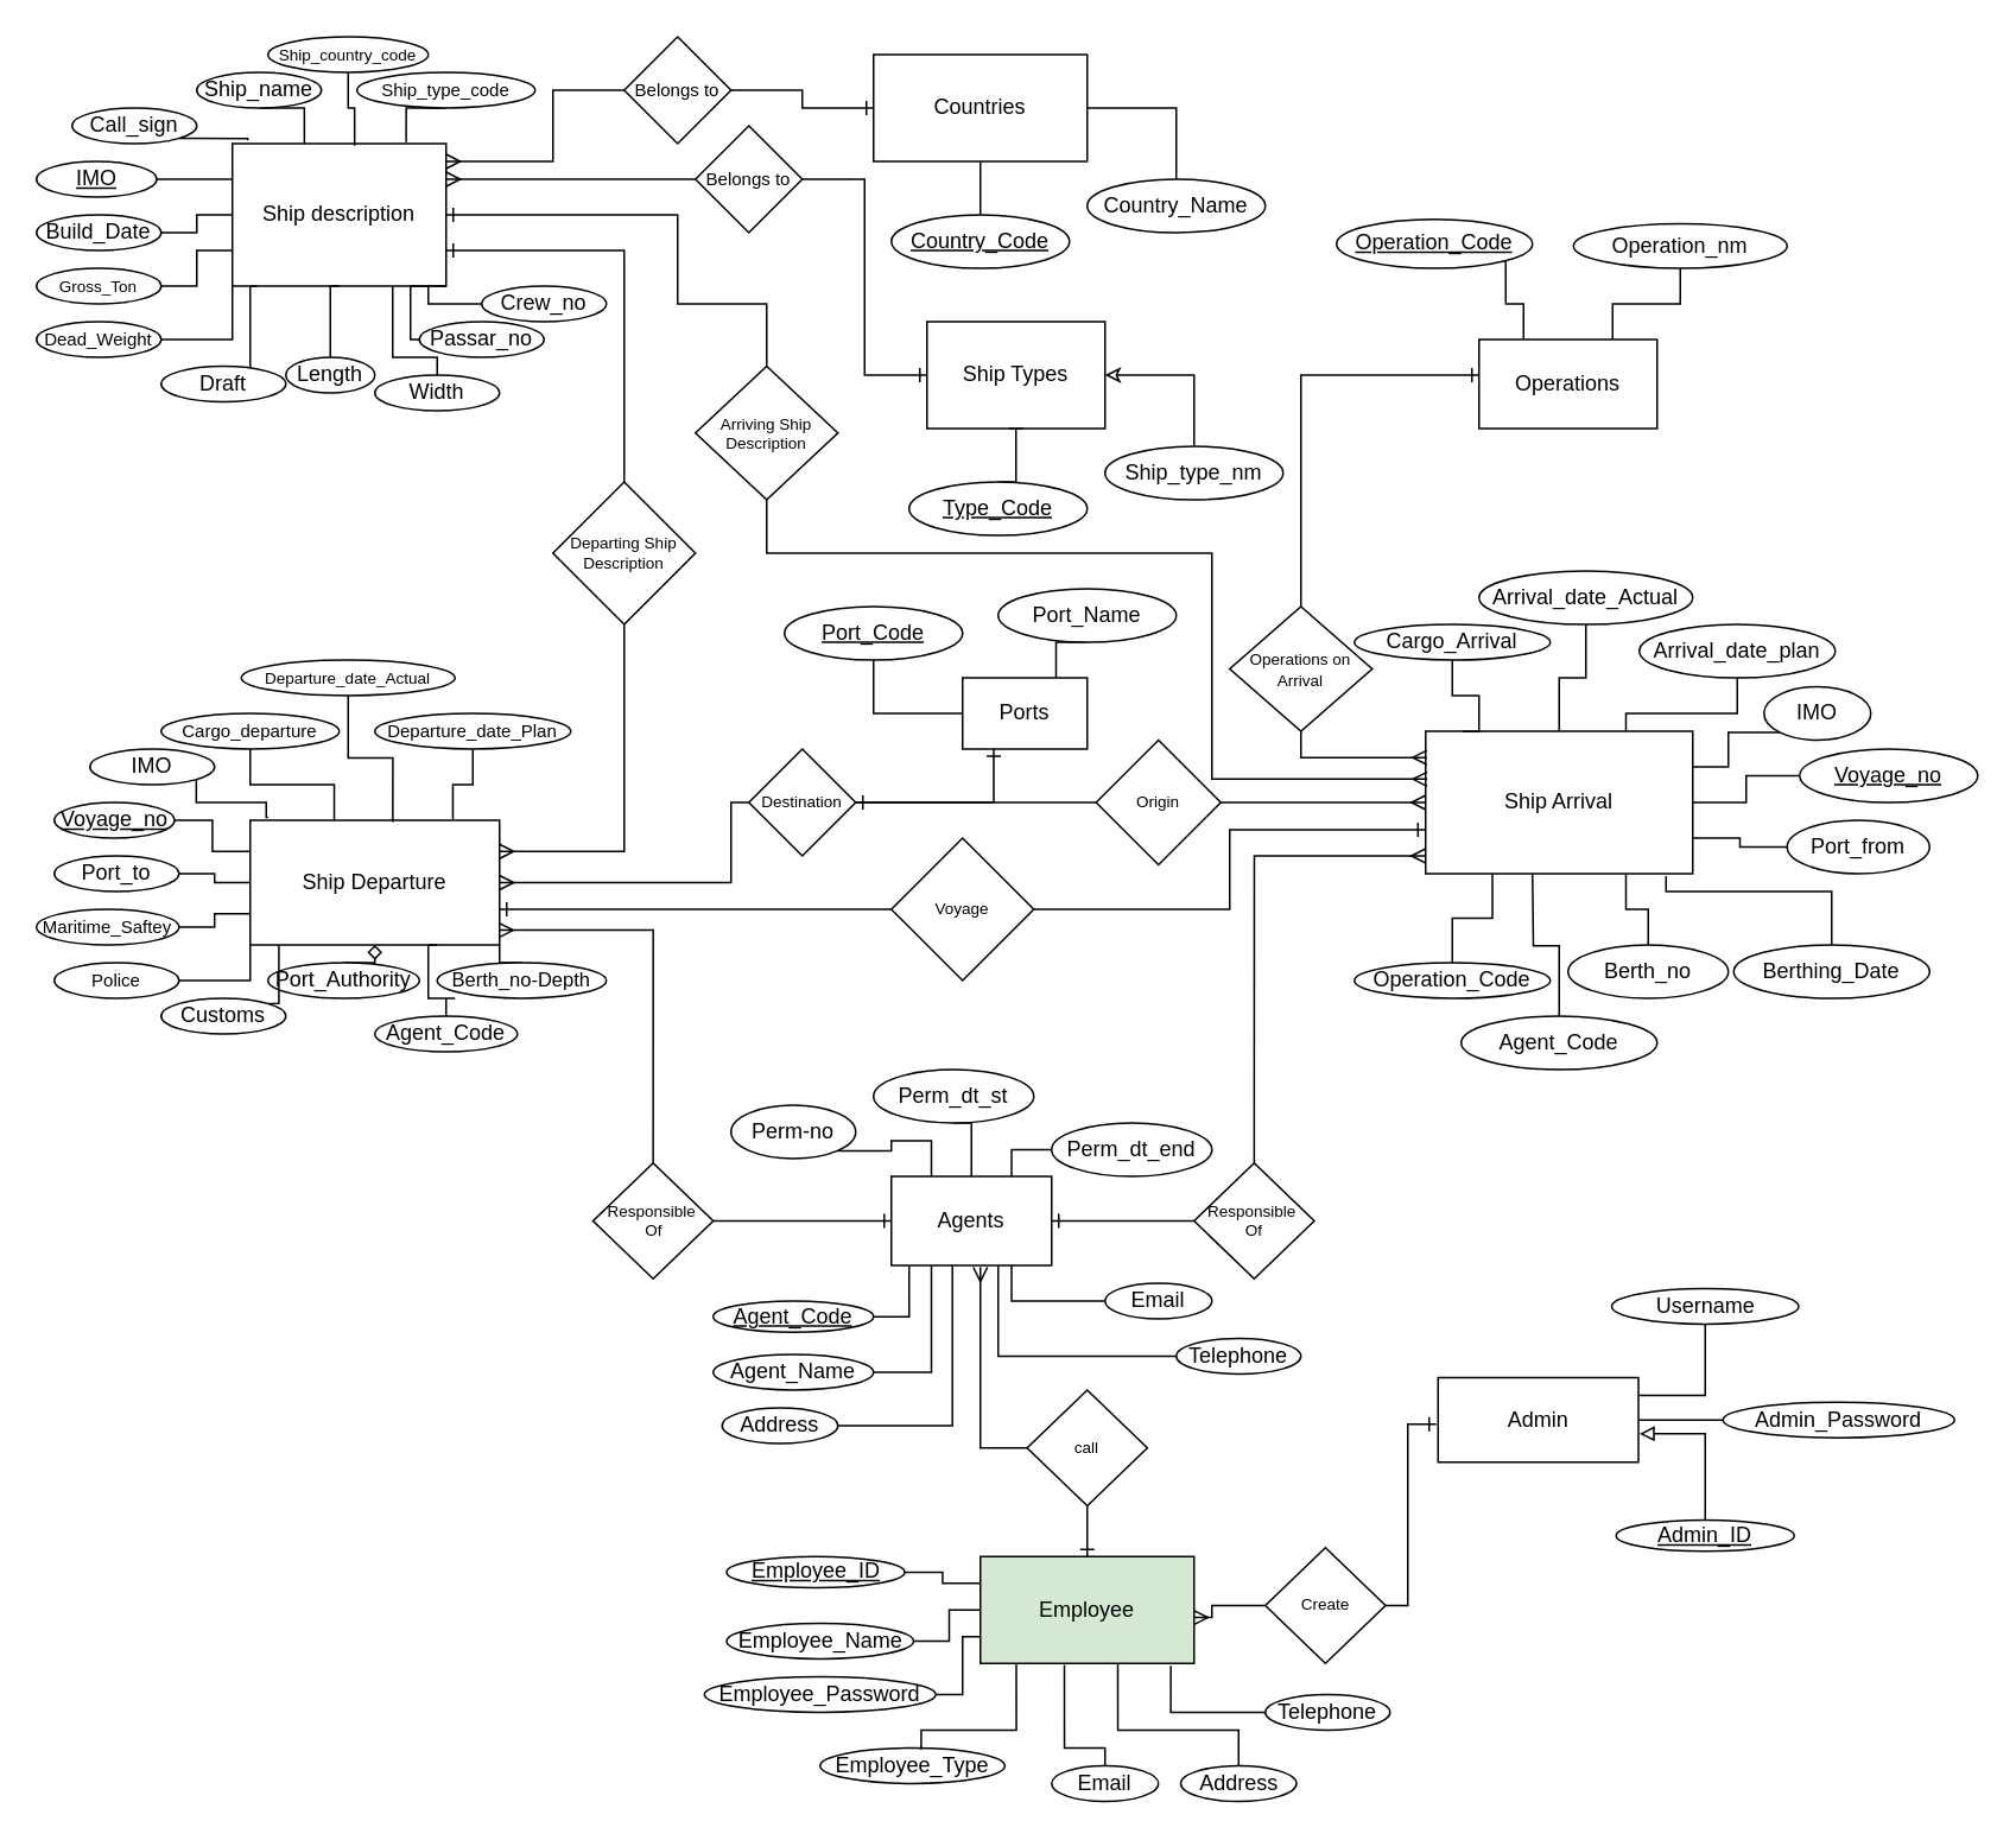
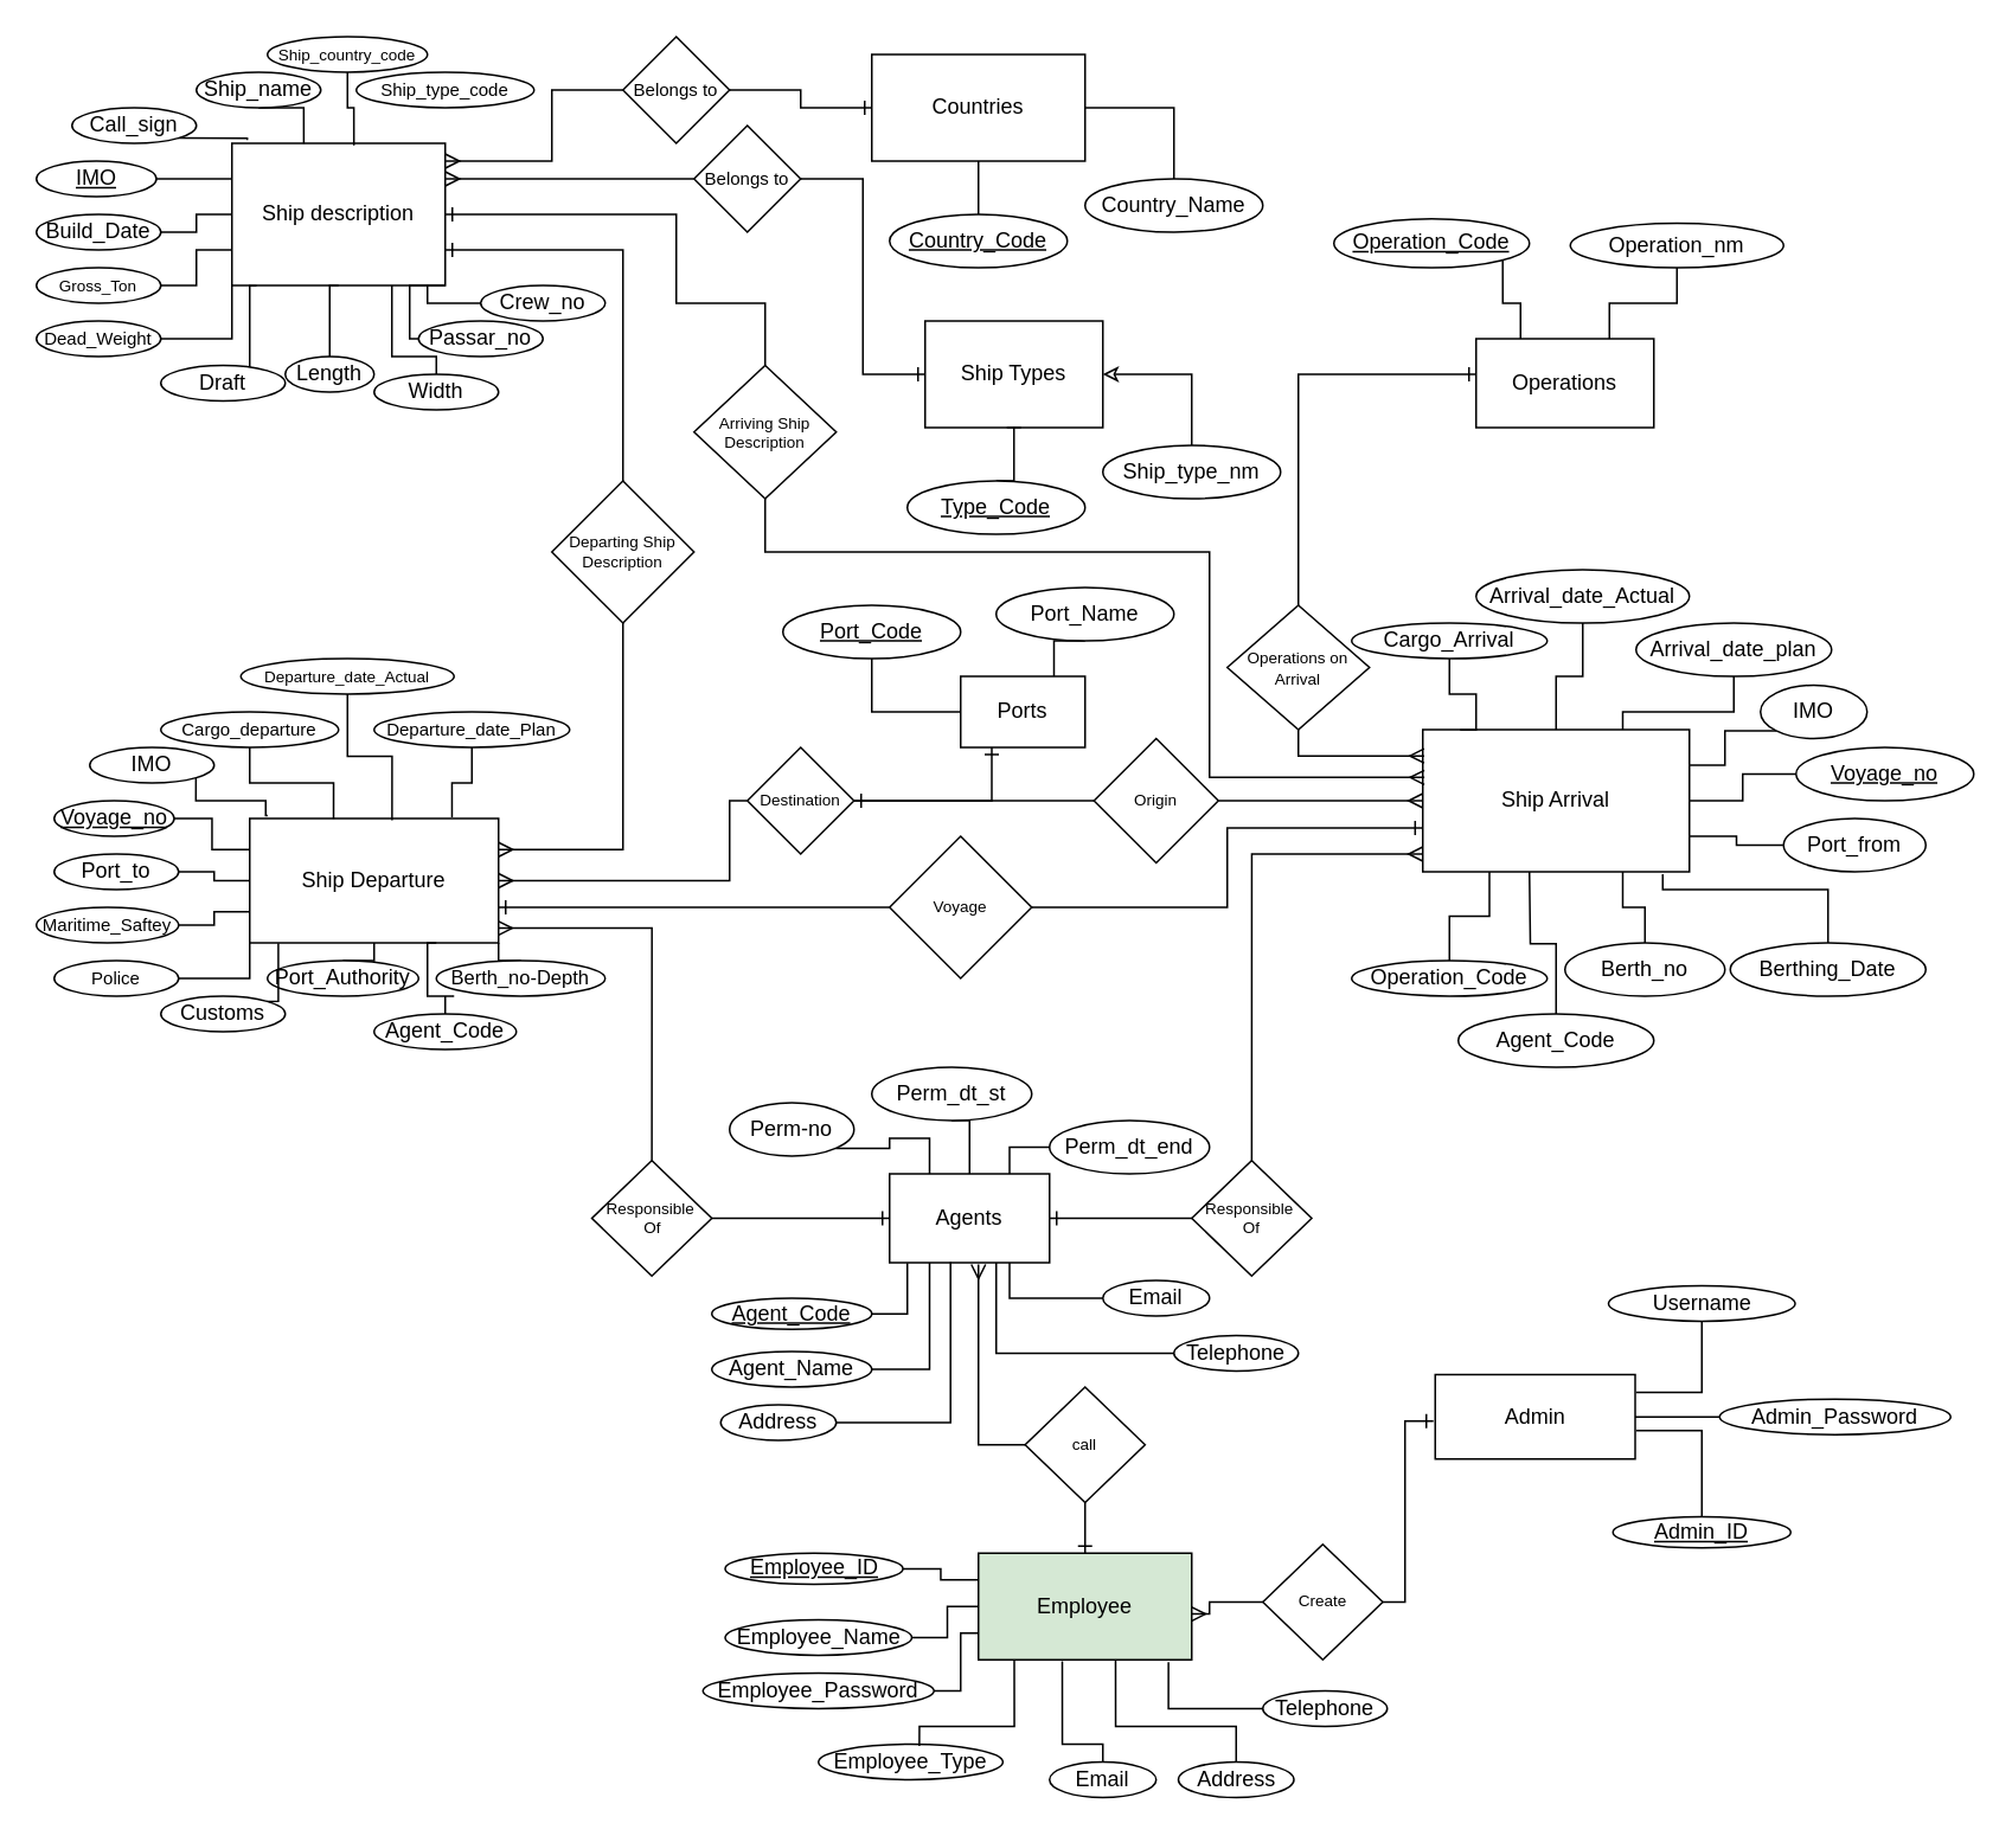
- <mxCell id="27" style="edgeStyle=orthogonalEdgeStyle;rounded=0;orthogonalLoop=1;jettySize=auto;html=1;exitX=0.5;exitY=1;exitDx=0;exitDy=0;entryX=0.813;entryY=-0.01;entryDx=0;entryDy=0;entryPerimeter=0;fontSize=10;strokeWidth=1;endArrow=none;endFill=0;labelBackgroundColor=none;fontColor=default;" parent="1" source="28" target="2" edge="1"><mxGeometry relative="1" as="geometry" /></mxCell>
- <mxCell id="30" style="edgeStyle=orthogonalEdgeStyle;rounded=0;orthogonalLoop=1;jettySize=auto;html=1;exitX=0.5;exitY=0;exitDx=0;exitDy=0;entryX=0.5;entryY=1;entryDx=0;entryDy=0;fontSize=10;strokeWidth=1;endArrow=diamond;endFill=0;labelBackgroundColor=none;fontColor=default;" parent="1" source="31" target="29" edge="1"><mxGeometry relative="1" as="geometry" /></mxCell>
+ <mxCell id="30" style="edgeStyle=orthogonalEdgeStyle;rounded=0;orthogonalLoop=1;jettySize=auto;html=1;exitX=0.5;exitY=0;exitDx=0;exitDy=0;entryX=0.5;entryY=1;entryDx=0;entryDy=0;fontSize=10;strokeWidth=1;endArrow=none;endFill=0;labelBackgroundColor=none;fontColor=default;" parent="1" source="31" target="29" edge="1"><mxGeometry relative="1" as="geometry" /></mxCell>
- <mxCell id="168" style="edgeStyle=orthogonalEdgeStyle;rounded=0;orthogonalLoop=1;jettySize=auto;html=1;fontSize=12;strokeWidth=1;endArrow=block;endFill=0;labelBackgroundColor=none;fontColor=default;entryX=1.005;entryY=0.664;entryDx=0;entryDy=0;exitX=0.5;exitY=0;exitDx=0;exitDy=0;entryPerimeter=0;" edge="1" parent="1" source="165" target="143"><mxGeometry relative="1" as="geometry"><mxPoint x="899.5" y="694.5" as="sourcePoint" /><mxPoint x="559.5" y="749.5" as="targetPoint" /><Array as="points"><mxPoint x="957" y="805" /><mxPoint x="920" y="805" /></Array></mxGeometry></mxCell>
+ <mxCell id="168" style="edgeStyle=orthogonalEdgeStyle;rounded=0;orthogonalLoop=1;jettySize=auto;html=1;fontSize=12;strokeWidth=1;endArrow=none;endFill=0;labelBackgroundColor=none;fontColor=default;entryX=1.005;entryY=0.664;entryDx=0;entryDy=0;exitX=0.5;exitY=0;exitDx=0;exitDy=0;entryPerimeter=0;" edge="1" parent="1" source="165" target="143"><mxGeometry relative="1" as="geometry"><mxPoint x="899.5" y="694.5" as="sourcePoint" /><mxPoint x="559.5" y="749.5" as="targetPoint" /><Array as="points"><mxPoint x="957" y="805" /><mxPoint x="920" y="805" /></Array></mxGeometry></mxCell>
